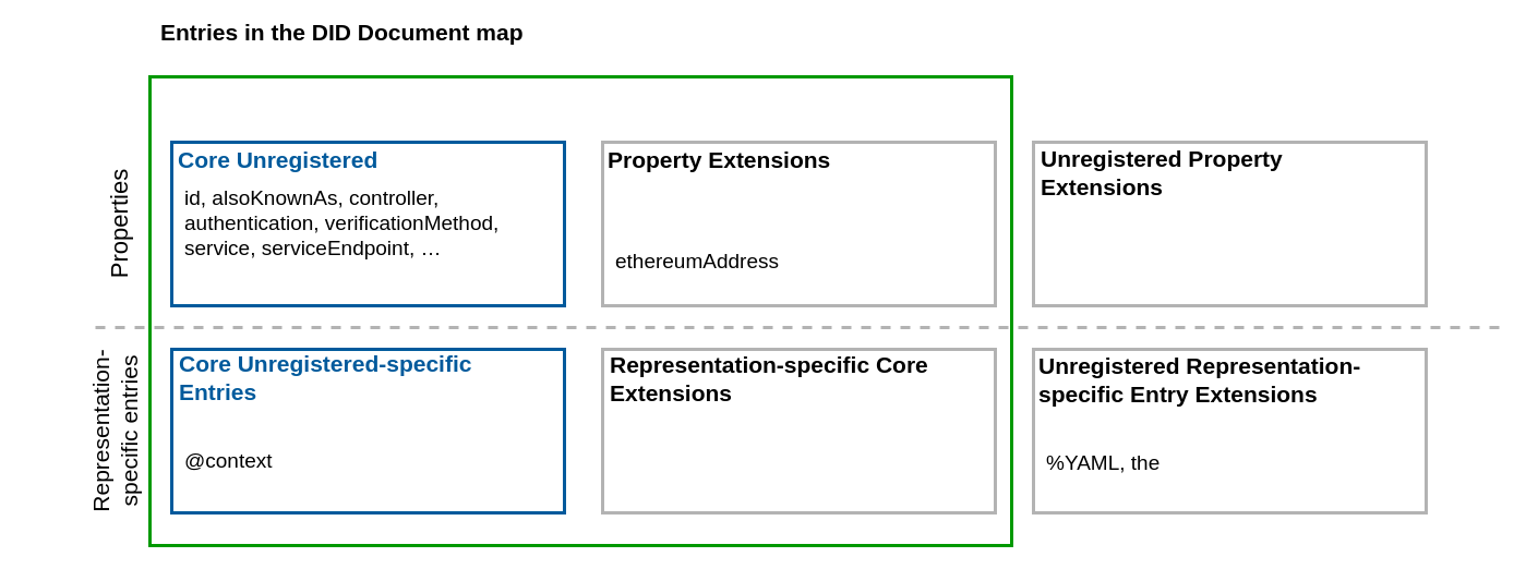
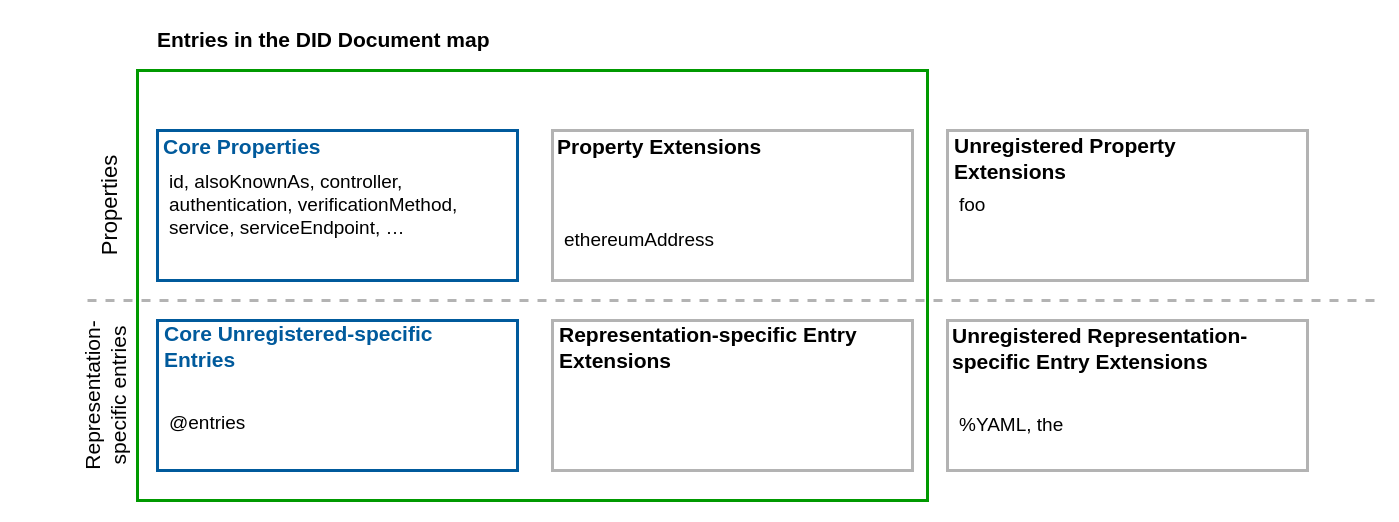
- <mxCell id="20" value="&lt;span style=&quot;color: rgb(0 , 0 , 0) ; font-family: &amp;#34;helvetica&amp;#34; ; font-style: normal ; letter-spacing: normal ; text-align: left ; text-indent: 0px ; text-transform: none ; word-spacing: 0px ; display: inline ; float: none&quot;&gt;&lt;b&gt;&lt;font style=&quot;font-size: 21px&quot;&gt;Entries in the DID Document map&lt;/font&gt;&lt;/b&gt;&lt;/span&gt;" style="text;whiteSpace=wrap;html=1;" parent="1" vertex="1"><mxGeometry x="145" y="10" width="430" height="30" as="geometry" /></mxCell>
+ <mxCell id="20" value="&lt;span style=&quot;color: rgb(0 , 0 , 0) ; font-family: &amp;#34;helvetica&amp;#34; ; font-style: normal ; letter-spacing: normal ; text-align: left ; text-indent: 0px ; text-transform: none ; word-spacing: 0px ; display: inline ; float: none&quot;&gt;&lt;b&gt;&lt;font style=&quot;font-size: 21px&quot;&gt;Entries in the DID Document map&lt;/font&gt;&lt;/b&gt;&lt;/span&gt;" style="text;whiteSpace=wrap;html=1;" parent="1" vertex="1"><mxGeometry x="155" y="20" width="430" height="30" as="geometry" /></mxCell>
- <mxCell id="5" value="&lt;font size=&quot;1&quot; color=&quot;#005a9c&quot;&gt;&lt;b style=&quot;font-size: 21px&quot;&gt;Core Unregistered&lt;/b&gt;&lt;/font&gt;" style="text;html=1;strokeColor=none;fillColor=none;align=left;verticalAlign=middle;whiteSpace=wrap;rounded=0;" parent="3" vertex="1"><mxGeometry x="4" y="11.09" width="300" height="9.09" as="geometry" /></mxCell>
+ <mxCell id="5" value="&lt;font size=&quot;1&quot; color=&quot;#005a9c&quot;&gt;&lt;b style=&quot;font-size: 21px&quot;&gt;Core Properties&lt;/b&gt;&lt;/font&gt;" style="text;html=1;strokeColor=none;fillColor=none;align=left;verticalAlign=middle;whiteSpace=wrap;rounded=0;" parent="3" vertex="1"><mxGeometry x="4" y="11.09" width="300" height="9.09" as="geometry" /></mxCell>
+ <mxCell id="16" value="&lt;font style=&quot;font-size: 19px&quot;&gt;foo&lt;/font&gt;" style="text;html=1;strokeColor=none;fillColor=none;align=left;verticalAlign=middle;whiteSpace=wrap;rounded=0;" parent="13" vertex="1"><mxGeometry x="10" y="49.997" width="340" height="50" as="geometry" /></mxCell>
- <mxCell id="23" value="&lt;font size=&quot;1&quot;&gt;&lt;b style=&quot;font-size: 21px&quot;&gt;Representation-specific Core Extensions&lt;/b&gt;&lt;/font&gt;" style="text;html=1;strokeColor=none;fillColor=none;align=left;verticalAlign=middle;whiteSpace=wrap;rounded=0;" parent="21" vertex="1"><mxGeometry x="5" y="23" width="338" height="8.91" as="geometry" /></mxCell>
+ <mxCell id="23" value="&lt;font size=&quot;1&quot;&gt;&lt;b style=&quot;font-size: 21px&quot;&gt;Representation-specific Entry Extensions&lt;/b&gt;&lt;/font&gt;" style="text;html=1;strokeColor=none;fillColor=none;align=left;verticalAlign=middle;whiteSpace=wrap;rounded=0;" parent="21" vertex="1"><mxGeometry x="5" y="23" width="338" height="8.91" as="geometry" /></mxCell>
- <mxCell id="29" value="&lt;font style=&quot;font-size: 19px&quot;&gt;@context&lt;/font&gt;" style="text;html=1;strokeColor=none;fillColor=none;align=left;verticalAlign=middle;whiteSpace=wrap;rounded=0;" parent="26" vertex="1"><mxGeometry x="10" y="70" width="320" height="65" as="geometry" /></mxCell>
+ <mxCell id="29" value="&lt;font style=&quot;font-size: 19px&quot;&gt;@entries&lt;/font&gt;" style="text;html=1;strokeColor=none;fillColor=none;align=left;verticalAlign=middle;whiteSpace=wrap;rounded=0;" parent="26" vertex="1"><mxGeometry x="10" y="70" width="320" height="65" as="geometry" /></mxCell>
